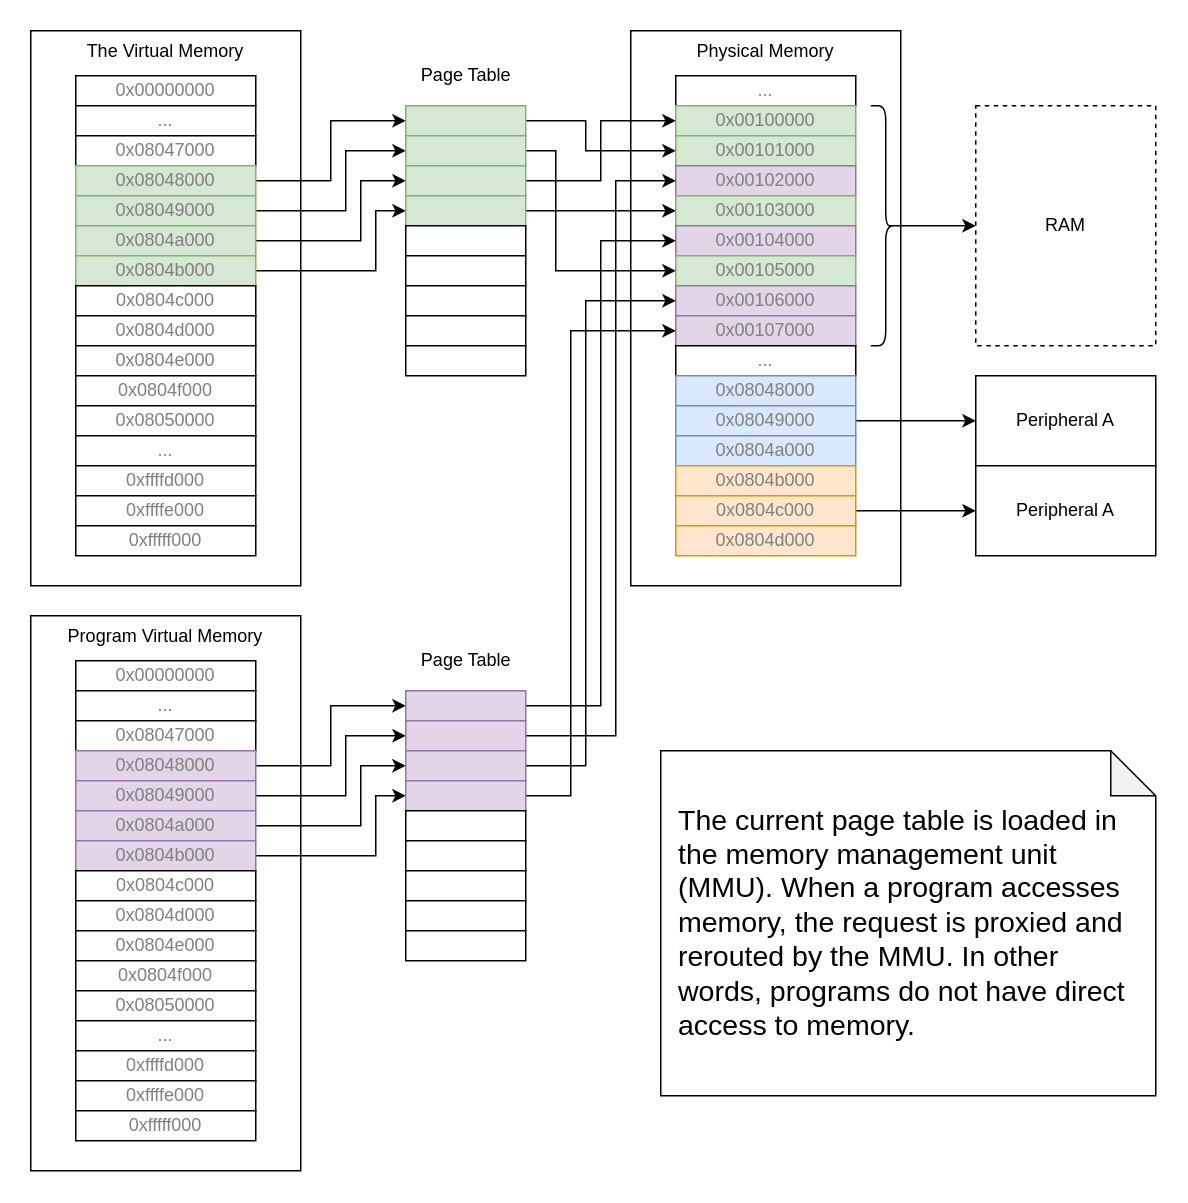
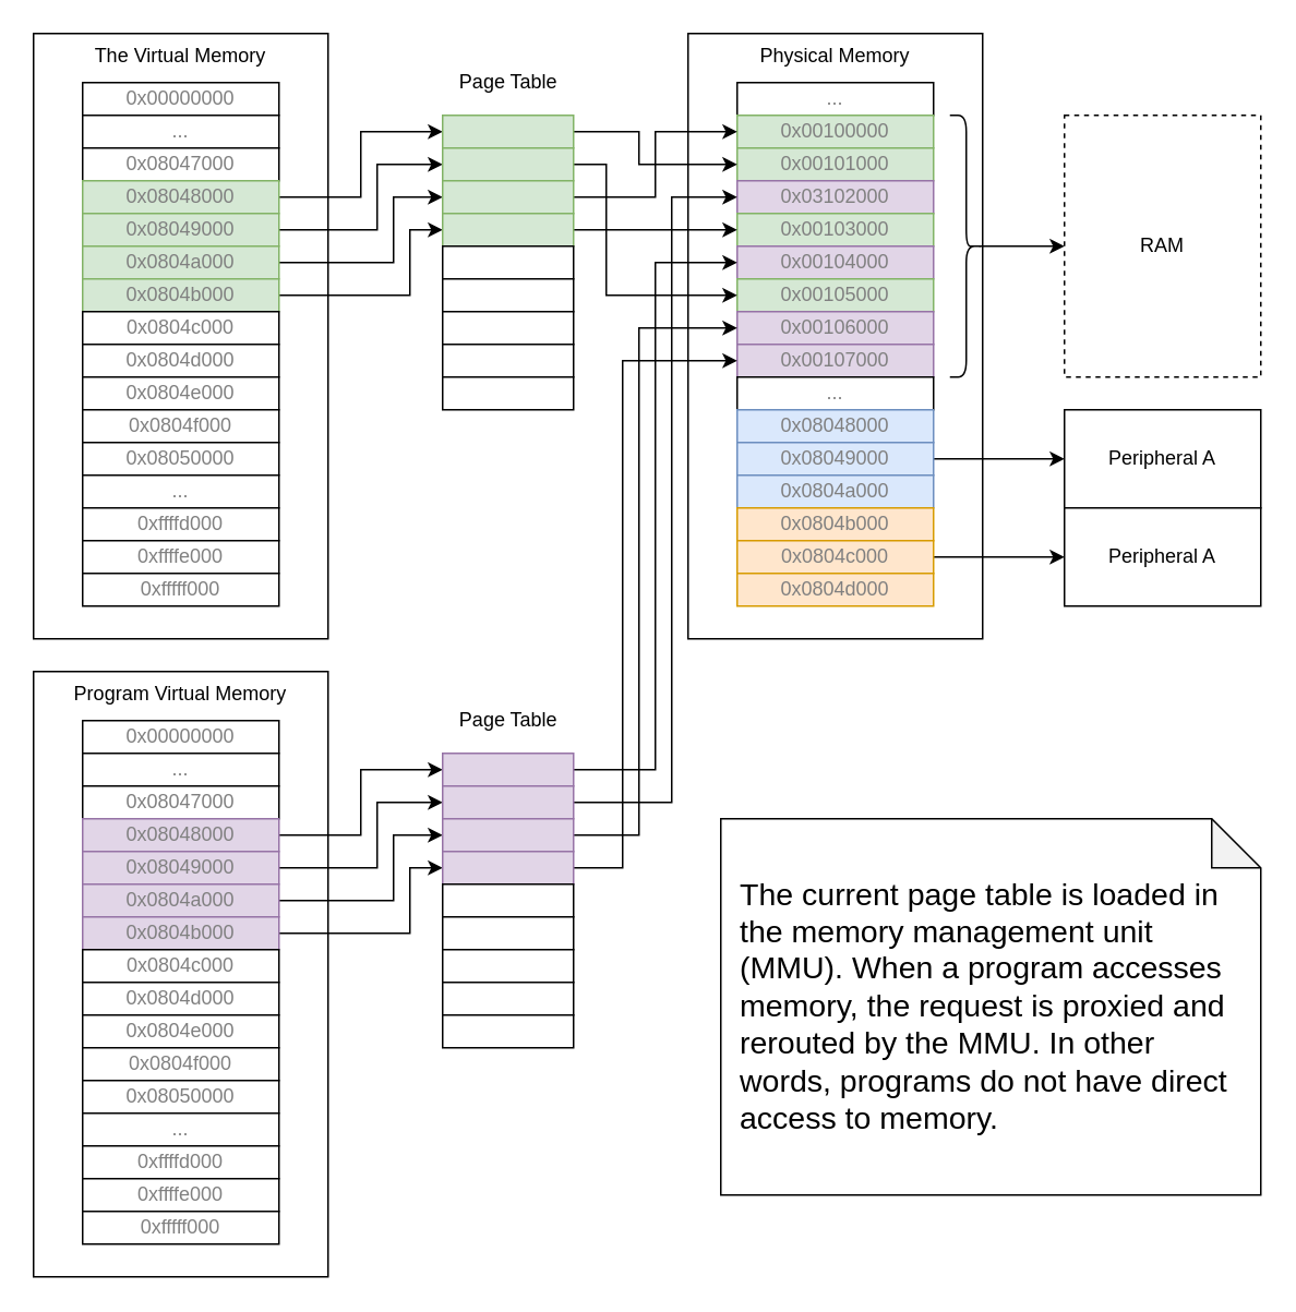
- <mxCell id="27" value="0x00102000" style="rounded=0;whiteSpace=wrap;html=1;fillColor=#e1d5e7;strokeColor=#9673a6;fontColor=#808080;" vertex="1" parent="1"><mxGeometry x="450" y="110" width="120" height="20" as="geometry" /></mxCell>
+ <mxCell id="27" value="0x03102000" style="rounded=0;whiteSpace=wrap;html=1;fillColor=#e1d5e7;strokeColor=#9673a6;fontColor=#808080;" vertex="1" parent="1"><mxGeometry x="450" y="110" width="120" height="20" as="geometry" /></mxCell>
